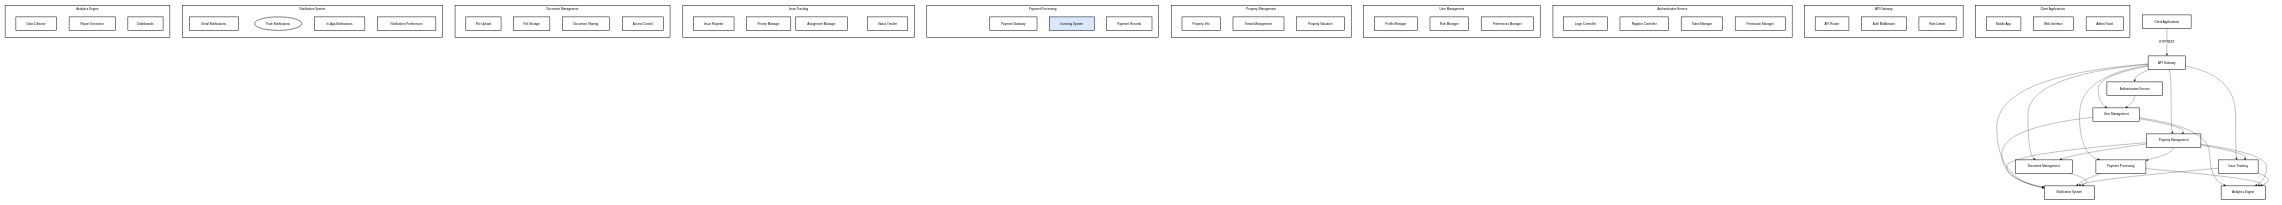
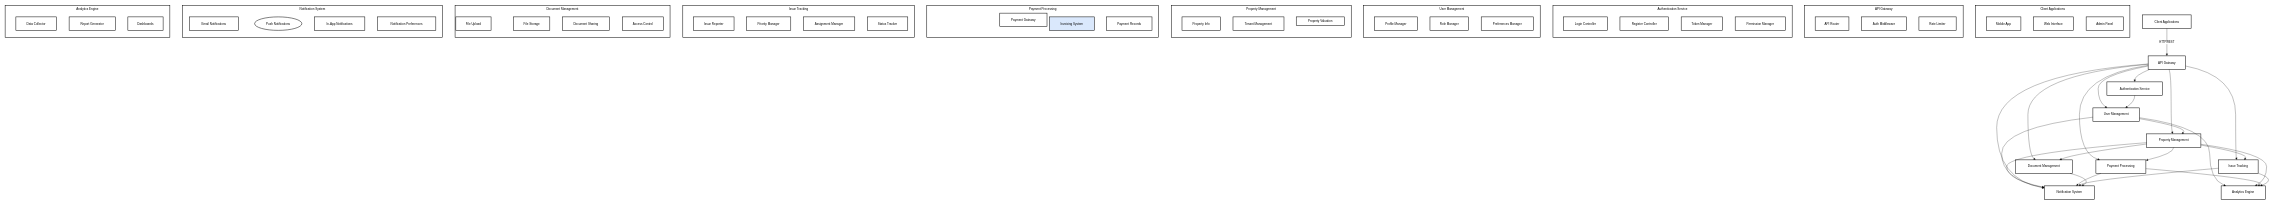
- <mxCell id="12" value="File Upload" style="whiteSpace=wrap;strokeWidth=2;" vertex="1" parent="11"><mxGeometry x="43" y="46" width="141" height="54" as="geometry" /></mxCell>
+ <mxCell id="12" value="File Upload" style="whiteSpace=wrap;strokeWidth=2;" vertex="1" parent="11"><mxGeometry x="3" y="46" width="141" height="54" as="geometry" /></mxCell>
- <mxCell id="19" value="Assignment Manager" style="whiteSpace=wrap;strokeWidth=2;" vertex="1" parent="16"><mxGeometry x="452" y="46" width="206" height="54" as="geometry" /></mxCell>
+ <mxCell id="19" value="Assignment Manager" style="whiteSpace=wrap;strokeWidth=2;" vertex="1" parent="16"><mxGeometry x="482" y="46" width="206" height="54" as="geometry" /></mxCell>
- <mxCell id="22" value="Payment Gateway" style="whiteSpace=wrap;strokeWidth=2;" vertex="1" parent="21"><mxGeometry x="252" y="46" width="189" height="54" as="geometry" /></mxCell>
+ <mxCell id="22" value="Payment Gateway" style="whiteSpace=wrap;strokeWidth=2;" vertex="1" parent="21"><mxGeometry x="292" y="31" width="189" height="54" as="geometry" /></mxCell>
- <mxCell id="28" value="Property Valuation" style="whiteSpace=wrap;strokeWidth=2;" vertex="1" parent="25"><mxGeometry x="500" y="46" width="193" height="54" as="geometry" /></mxCell>
+ <mxCell id="28" value="Property Valuation" style="whiteSpace=wrap;strokeWidth=2;" vertex="1" parent="25"><mxGeometry x="500" y="46" width="193" height="35" as="geometry" /></mxCell>
